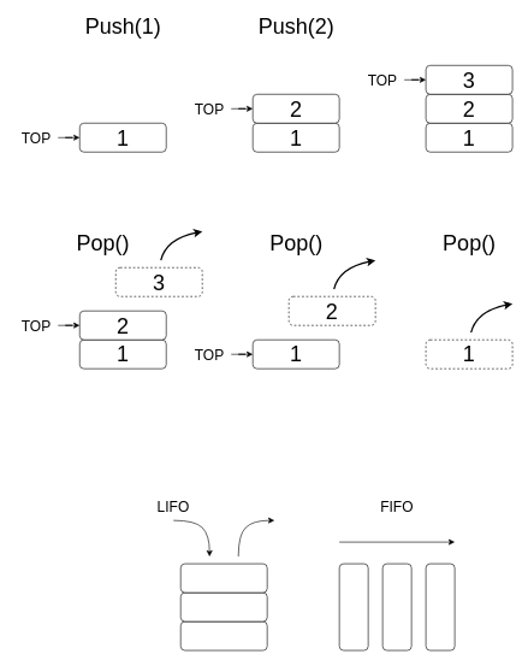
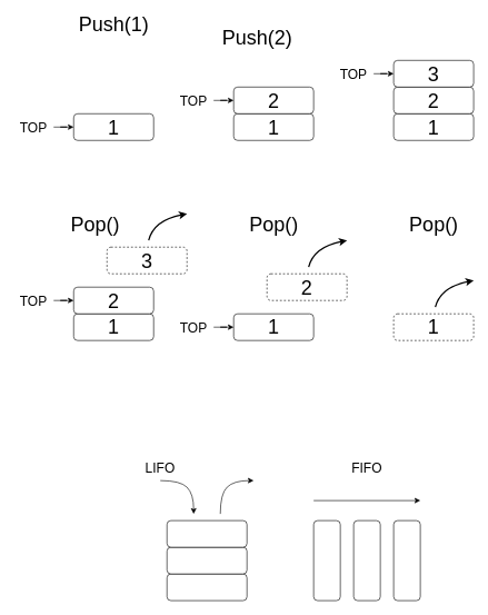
- <mxCell id="18" value="&lt;font style=&quot;font-size: 30px&quot;&gt;Push(2)&lt;/font&gt;" style="text;html=1;strokeColor=none;fillColor=none;align=center;verticalAlign=middle;whiteSpace=wrap;rounded=0;" vertex="1" parent="1"><mxGeometry x="357.5" y="20" width="105" height="30" as="geometry" /></mxCell>
+ <mxCell id="18" value="&lt;font style=&quot;font-size: 30px&quot;&gt;Push(2)&lt;/font&gt;" style="text;html=1;strokeColor=none;fillColor=none;align=center;verticalAlign=middle;whiteSpace=wrap;rounded=0;" vertex="1" parent="1"><mxGeometry x="332.5" y="40" width="105" height="30" as="geometry" /></mxCell>
